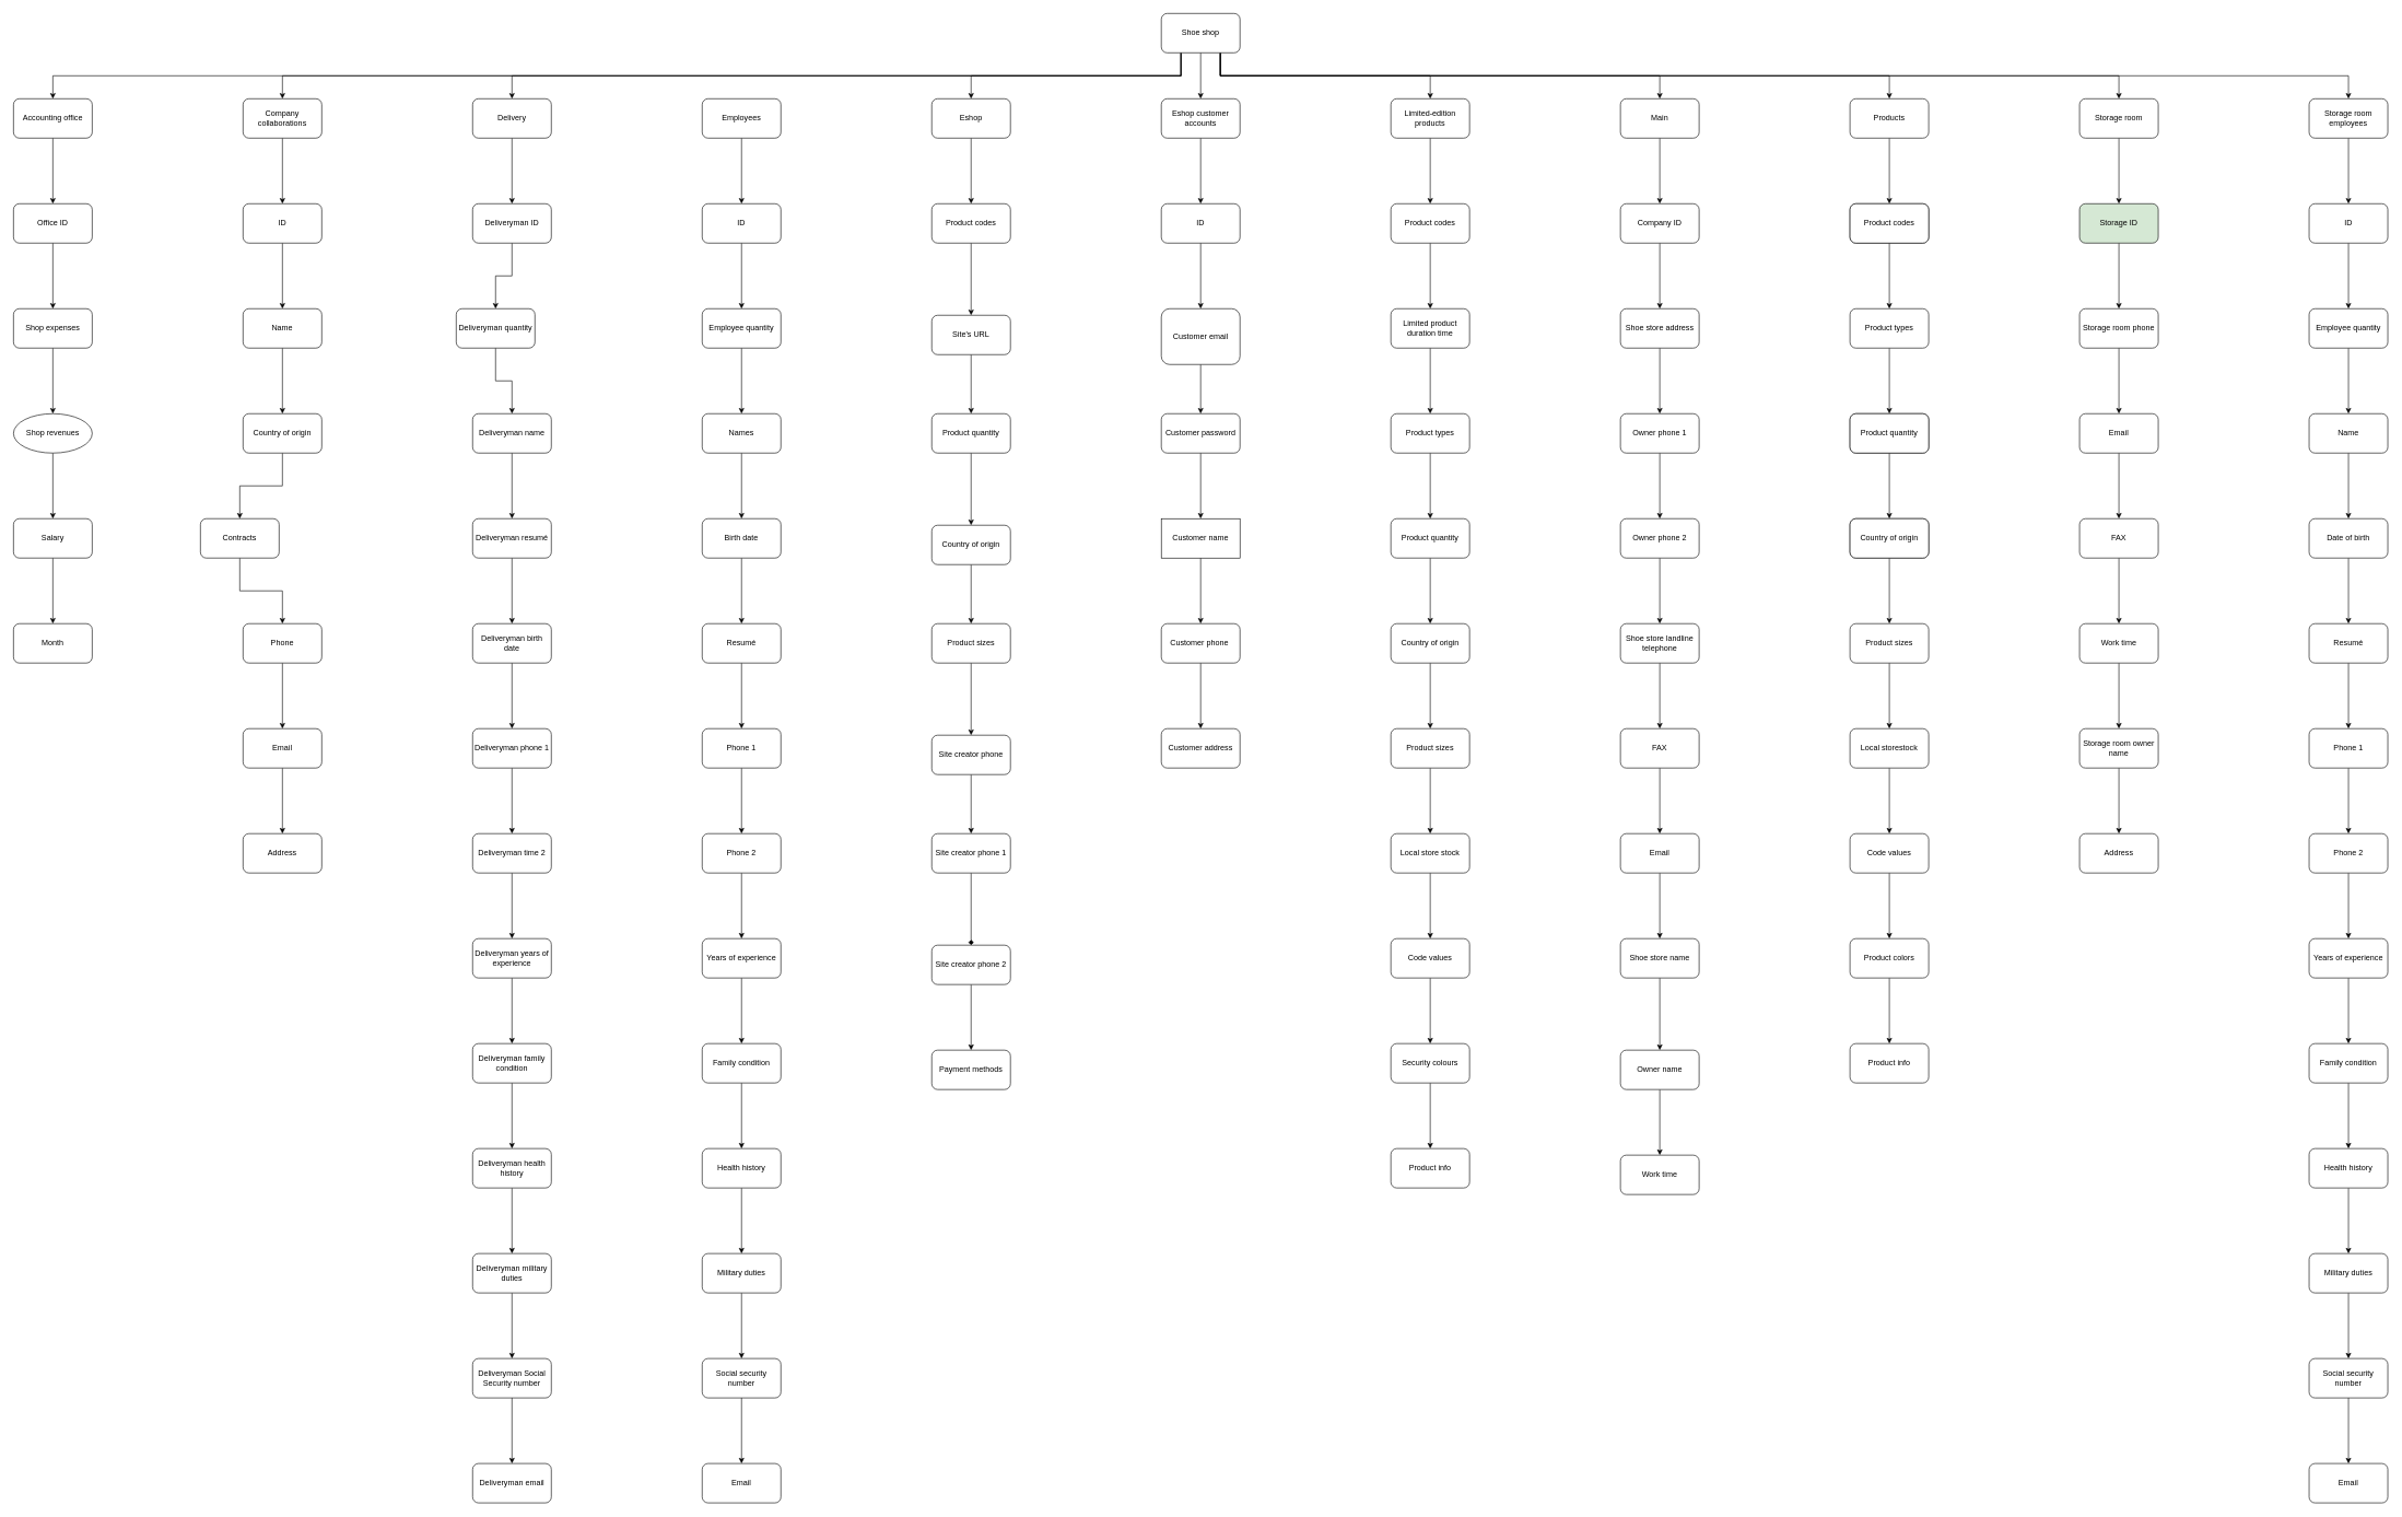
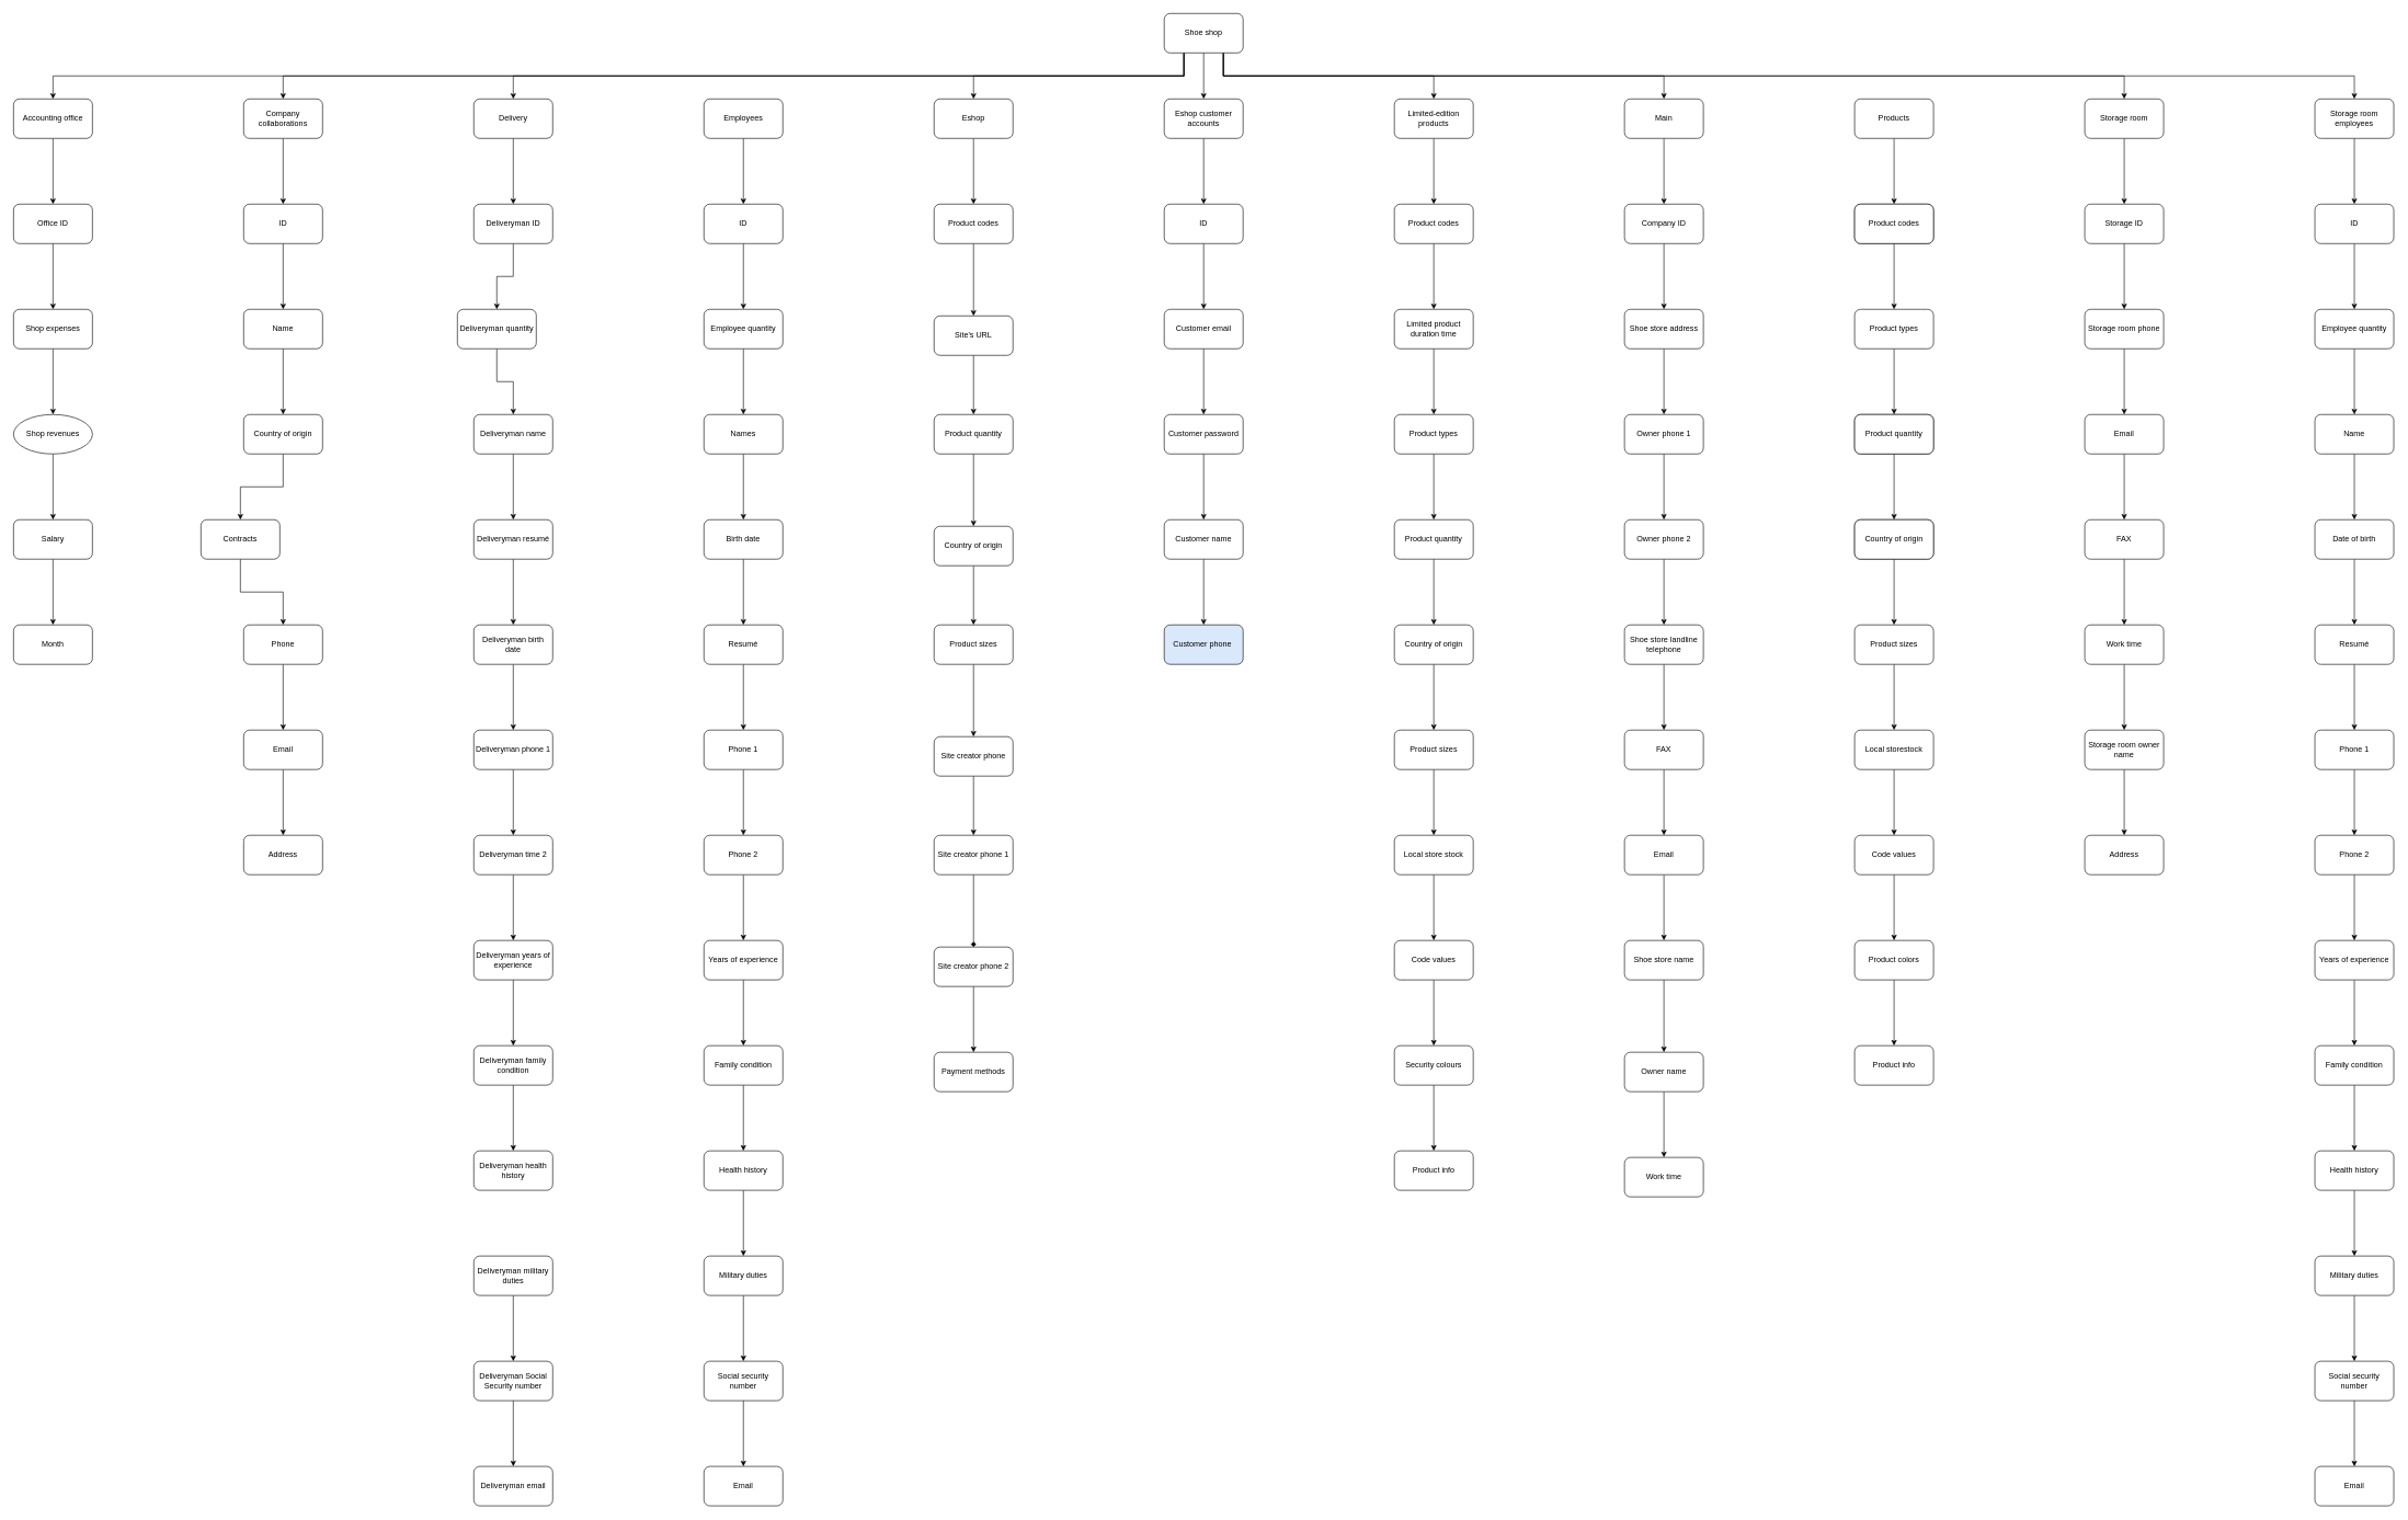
- <mxCell id="9" style="edgeStyle=orthogonalEdgeStyle;rounded=0;orthogonalLoop=1;jettySize=auto;html=1;exitX=0.75;exitY=1;exitDx=0;exitDy=0;entryX=0.5;entryY=0;entryDx=0;entryDy=0;" parent="1" source="12" target="26" edge="1"><mxGeometry relative="1" as="geometry" /></mxCell>
- <mxCell id="194" value="Storage ID" style="rounded=1;whiteSpace=wrap;html=1;fillColor=#d5e8d4;" vertex="1" parent="1"><mxGeometry x="3170" y="310" width="120" height="60" as="geometry" /></mxCell>
+ <mxCell id="194" value="Storage ID" style="rounded=1;whiteSpace=wrap;html=1;" vertex="1" parent="1"><mxGeometry x="3170" y="310" width="120" height="60" as="geometry" /></mxCell>
- <mxCell id="127" value="Customer email" style="rounded=1;whiteSpace=wrap;html=1;" parent="1" vertex="1"><mxGeometry x="1770" y="470" width="120" height="85" as="geometry" /></mxCell>
+ <mxCell id="127" value="Customer email" style="rounded=1;whiteSpace=wrap;html=1;" parent="1" vertex="1"><mxGeometry x="1770" y="470" width="120" height="60" as="geometry" /></mxCell>
- <mxCell id="131" value="&lt;span&gt;Customer name&lt;/span&gt;" style="whiteSpace=wrap;html=1;rounded=0;" parent="1" vertex="1"><mxGeometry x="1770" y="790" width="120" height="60" as="geometry" /></mxCell>
+ <mxCell id="131" value="&lt;span&gt;Customer name&lt;/span&gt;" style="rounded=1;whiteSpace=wrap;html=1;" parent="1" vertex="1"><mxGeometry x="1770" y="790" width="120" height="60" as="geometry" /></mxCell>
- <mxCell id="133" value="&lt;span&gt;Customer phone&amp;nbsp;&lt;/span&gt;" style="rounded=1;whiteSpace=wrap;html=1;" parent="1" vertex="1"><mxGeometry x="1770" y="950" width="120" height="60" as="geometry" /></mxCell>
+ <mxCell id="133" value="&lt;span&gt;Customer phone&amp;nbsp;&lt;/span&gt;" style="rounded=1;whiteSpace=wrap;html=1;fillColor=#dae8fc;" parent="1" vertex="1"><mxGeometry x="1770" y="950" width="120" height="60" as="geometry" /></mxCell>
- <mxCell id="132" style="edgeStyle=orthogonalEdgeStyle;rounded=0;orthogonalLoop=1;jettySize=auto;html=1;exitX=0.5;exitY=1;exitDx=0;exitDy=0;entryX=0.5;entryY=0;entryDx=0;entryDy=0;" parent="1" source="133" target="134" edge="1"><mxGeometry relative="1" as="geometry" /></mxCell>
- <mxCell id="134" value="&lt;span&gt;Customer address&lt;/span&gt;" style="rounded=1;whiteSpace=wrap;html=1;" parent="1" vertex="1"><mxGeometry x="1770" y="1110" width="120" height="60" as="geometry" /></mxCell>
- <mxCell id="75" style="edgeStyle=orthogonalEdgeStyle;rounded=0;orthogonalLoop=1;jettySize=auto;html=1;exitX=0.5;exitY=1;exitDx=0;exitDy=0;entryX=0.5;entryY=0;entryDx=0;entryDy=0;" parent="1" source="76" target="78" edge="1"><mxGeometry relative="1" as="geometry" /></mxCell>
